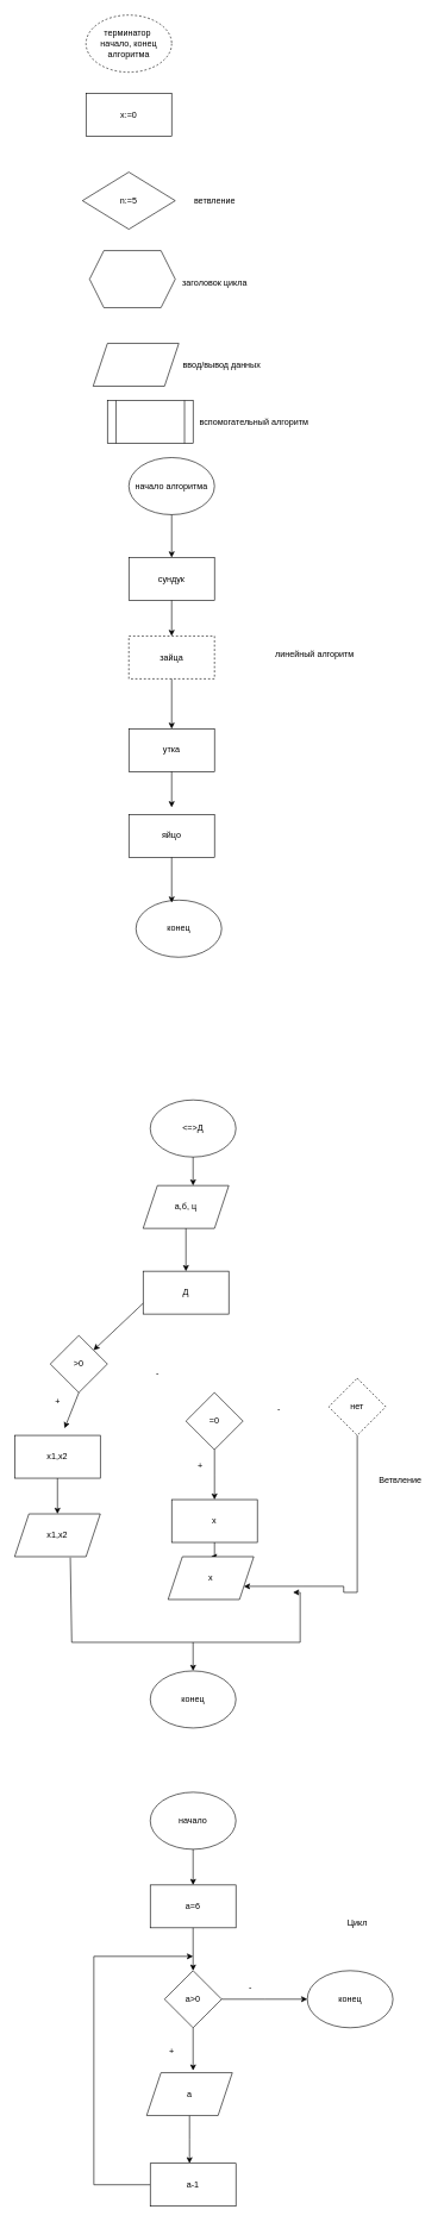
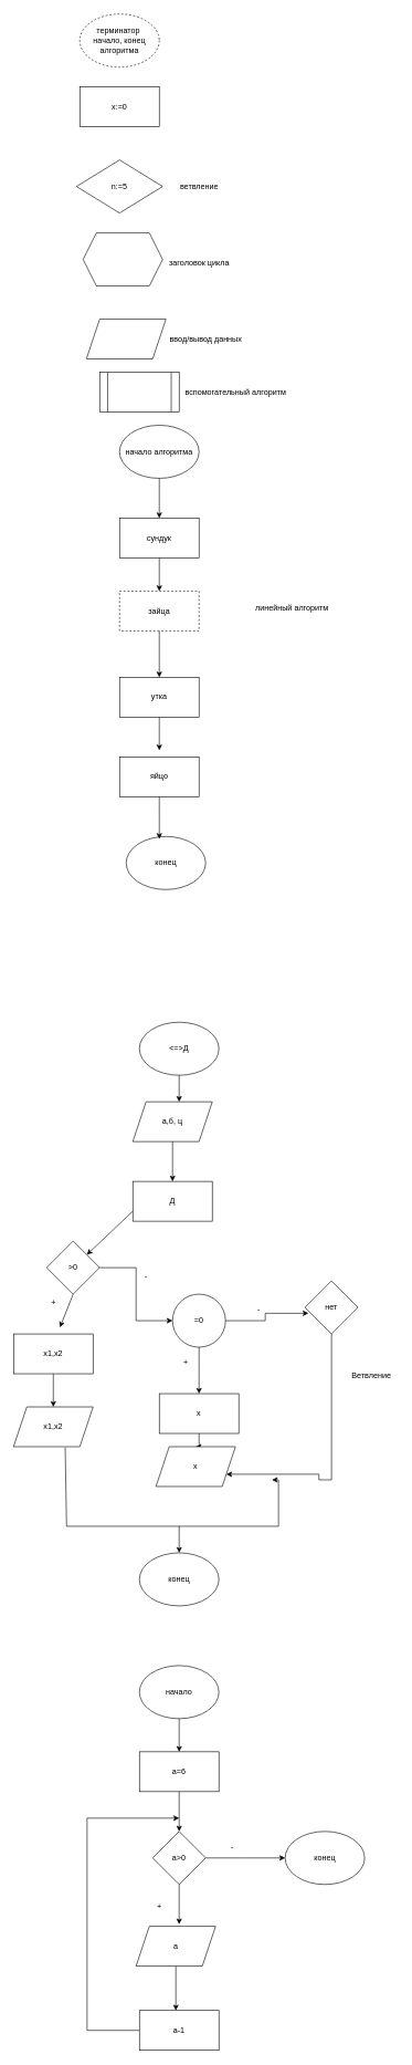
- <mxCell id="37" value="нет" style="rhombus;whiteSpace=wrap;html=1;dashed=1;" vertex="1" parent="1"><mxGeometry x="460" y="1930" width="80" height="80" as="geometry" /></mxCell>
+ <mxCell id="37" value="нет" style="rhombus;whiteSpace=wrap;html=1;" vertex="1" parent="1"><mxGeometry x="460" y="1930" width="80" height="80" as="geometry" /></mxCell>
+ <mxCell id="38" style="edgeStyle=orthogonalEdgeStyle;rounded=0;orthogonalLoop=1;jettySize=auto;html=1;entryX=0.065;entryY=0.61;entryDx=0;entryDy=0;entryPerimeter=0;" edge="1" parent="1" source="35" target="37"><mxGeometry relative="1" as="geometry" /></mxCell>
+ <mxCell id="28" style="edgeStyle=orthogonalEdgeStyle;rounded=0;orthogonalLoop=1;jettySize=auto;html=1;" edge="1" parent="1" source="29" target="35"><mxGeometry relative="1" as="geometry" /></mxCell>
- <mxCell id="35" value="=0" style="rhombus;whiteSpace=wrap;html=1;" vertex="1" parent="1"><mxGeometry x="260" y="1950" width="80" height="80" as="geometry" /></mxCell>
+ <mxCell id="35" value="=0" style="ellipse;whiteSpace=wrap;html=1;" vertex="1" parent="1"><mxGeometry x="260" y="1950" width="80" height="80" as="geometry" /></mxCell>
- <mxCell id="63" value="Цикл" style="text;html=1;align=center;verticalAlign=middle;resizable=0;points=[];autosize=1;strokeColor=none;fillColor=none;" vertex="1" parent="1"><mxGeometry x="475" y="2678" width="50" height="30" as="geometry" /></mxCell>
